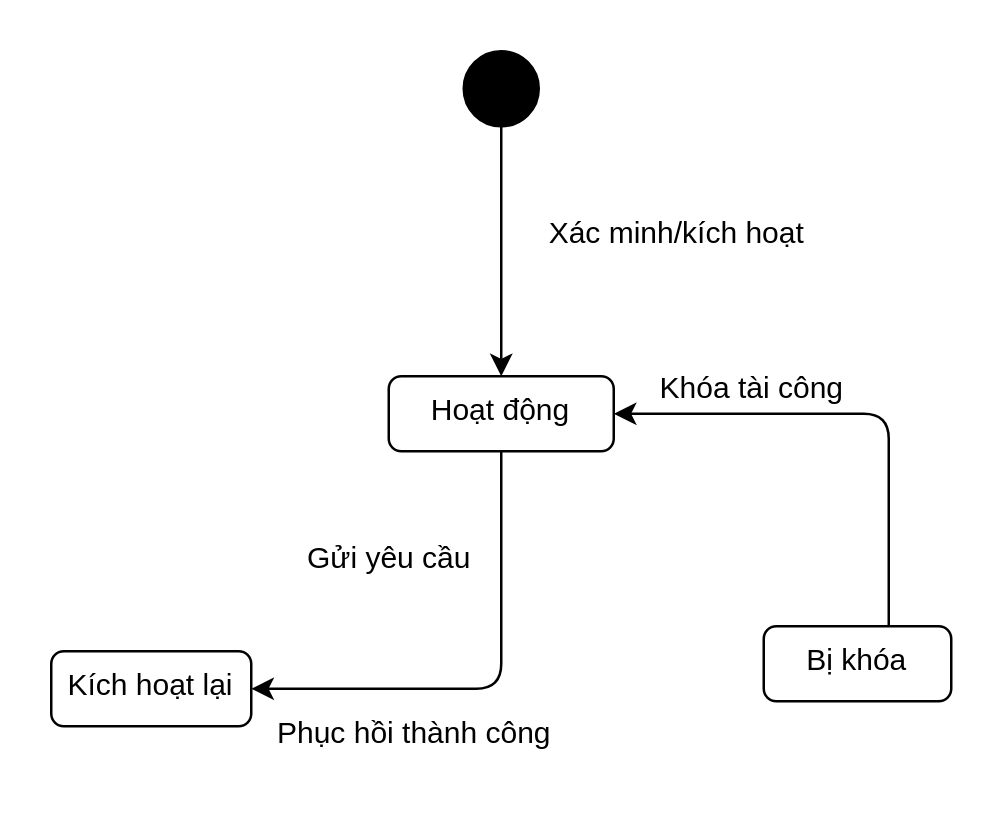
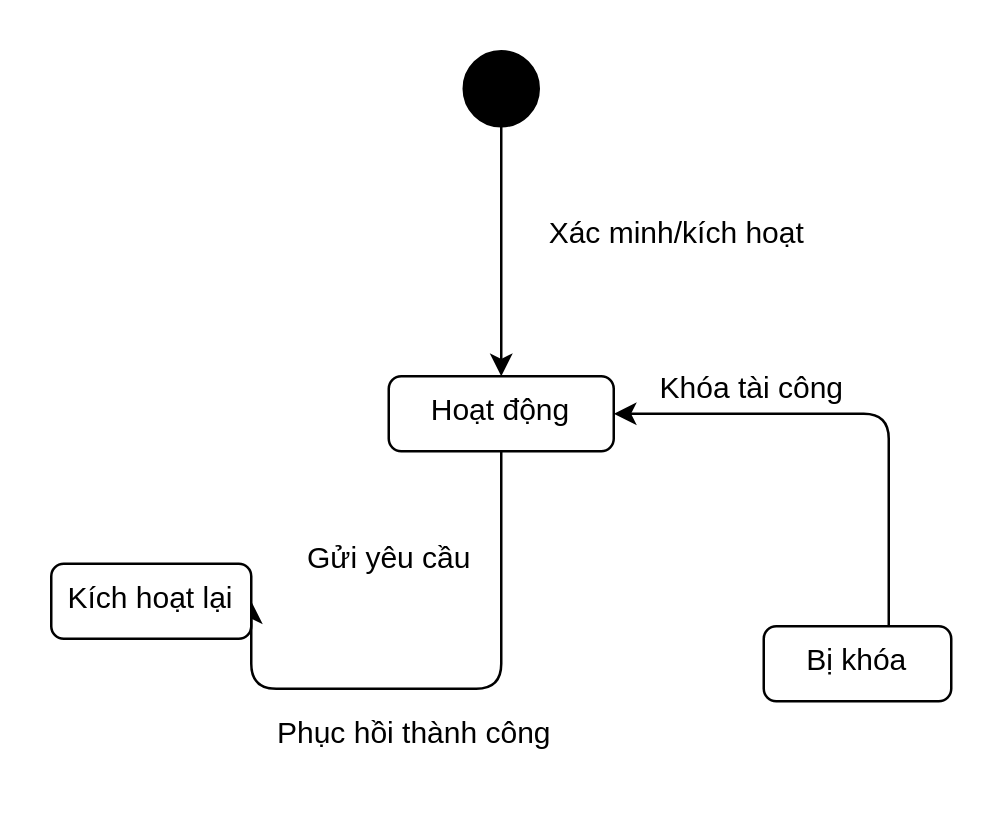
- <mxCell id="8" value="Kích hoạt lại" style="html=1;align=center;verticalAlign=top;rounded=1;absoluteArcSize=1;arcSize=10;dashed=0;whiteSpace=wrap;" vertex="1" parent="1"><mxGeometry x="20" y="260" width="80" height="30" as="geometry" /></mxCell>
+ <mxCell id="8" value="Kích hoạt lại" style="html=1;align=center;verticalAlign=top;rounded=1;absoluteArcSize=1;arcSize=10;dashed=0;whiteSpace=wrap;" vertex="1" parent="1"><mxGeometry x="20" y="225" width="80" height="30" as="geometry" /></mxCell>
